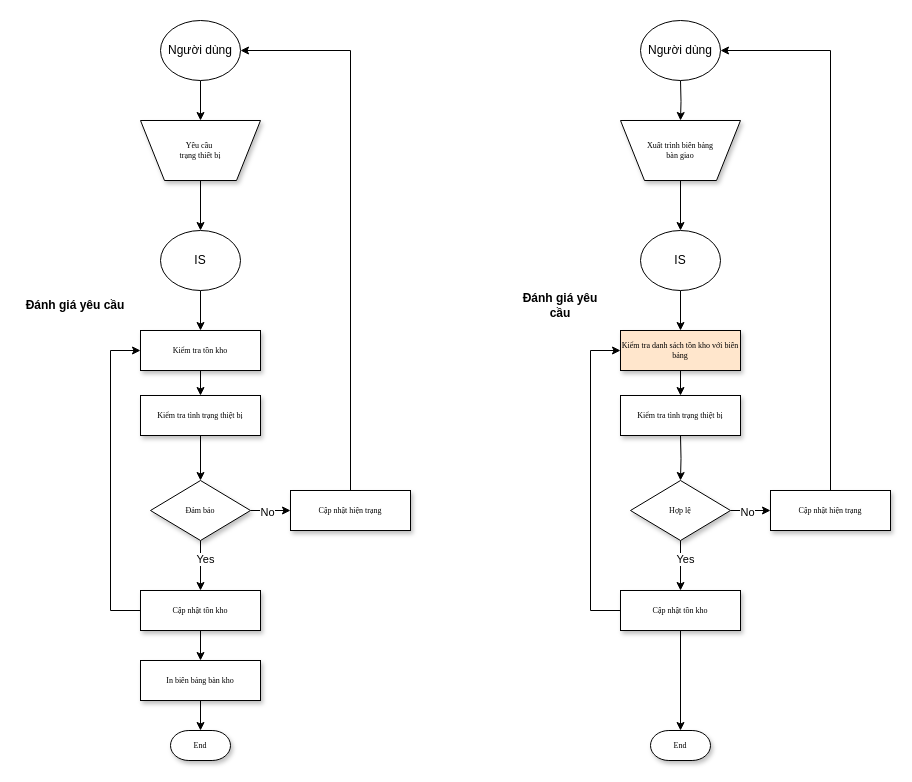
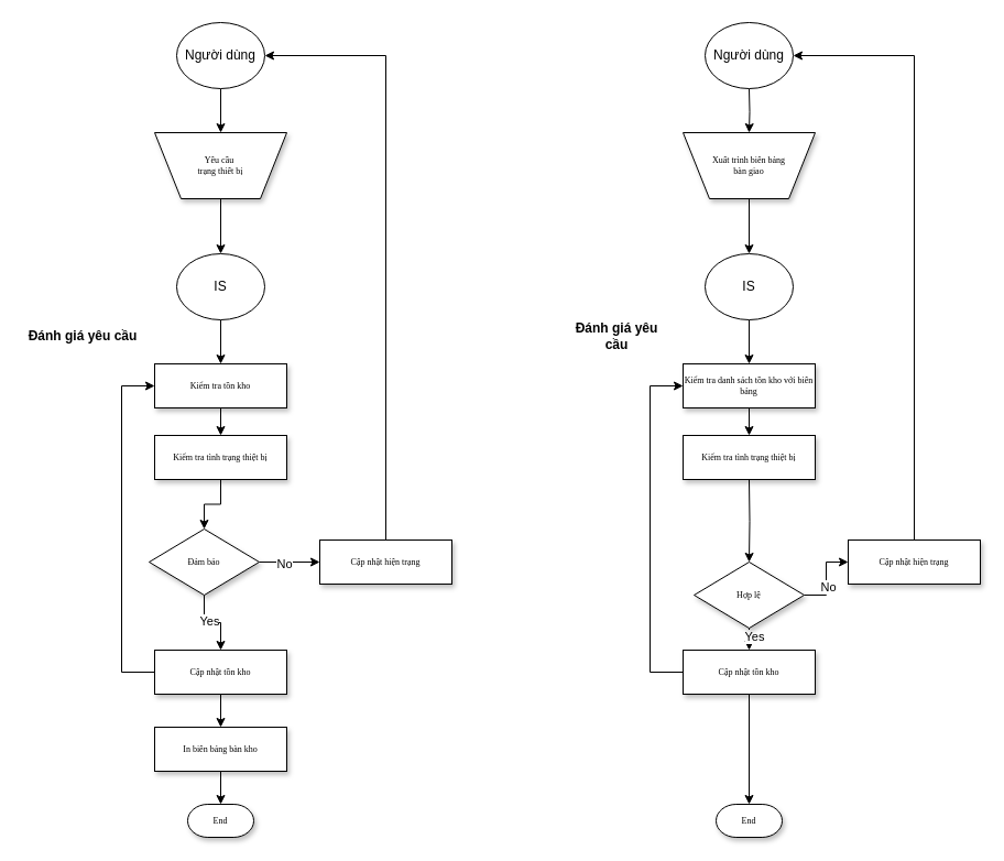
- <mxCell id="37" value="Kiểm tra danh sách tồn kho với biên bảng" style="whiteSpace=wrap;html=1;rounded=0;shadow=1;labelBackgroundColor=none;strokeWidth=1;fontFamily=Verdana;fontSize=8;align=center;fillColor=#ffe6cc;" vertex="1" parent="1"><mxGeometry x="620" y="330" width="120" height="40" as="geometry" /></mxCell>
+ <mxCell id="37" value="Kiểm tra danh sách tồn kho với biên bảng" style="whiteSpace=wrap;html=1;rounded=0;shadow=1;labelBackgroundColor=none;strokeWidth=1;fontFamily=Verdana;fontSize=8;align=center;" vertex="1" parent="1"><mxGeometry x="620" y="330" width="120" height="40" as="geometry" /></mxCell>
- <mxCell id="21" value="Đảm bảo" style="rhombus;whiteSpace=wrap;html=1;rounded=0;shadow=1;labelBackgroundColor=none;strokeWidth=1;fontFamily=Verdana;fontSize=8;align=center;" vertex="1" parent="1"><mxGeometry x="150" y="480" width="100" height="60" as="geometry" /></mxCell>
+ <mxCell id="21" value="Đảm bảo" style="rhombus;whiteSpace=wrap;html=1;rounded=0;shadow=1;labelBackgroundColor=none;strokeWidth=1;fontFamily=Verdana;fontSize=8;align=center;" vertex="1" parent="1"><mxGeometry x="135" y="480" width="100" height="60" as="geometry" /></mxCell>
- <mxCell id="43" value="Hợp lệ" style="rhombus;whiteSpace=wrap;html=1;rounded=0;shadow=1;labelBackgroundColor=none;strokeWidth=1;fontFamily=Verdana;fontSize=8;align=center;" vertex="1" parent="1"><mxGeometry x="630" y="480" width="100" height="60" as="geometry" /></mxCell>
+ <mxCell id="43" value="Hợp lệ" style="rhombus;whiteSpace=wrap;html=1;rounded=0;shadow=1;labelBackgroundColor=none;strokeWidth=1;fontFamily=Verdana;fontSize=8;align=center;" vertex="1" parent="1"><mxGeometry x="630" y="510" width="100" height="60" as="geometry" /></mxCell>
